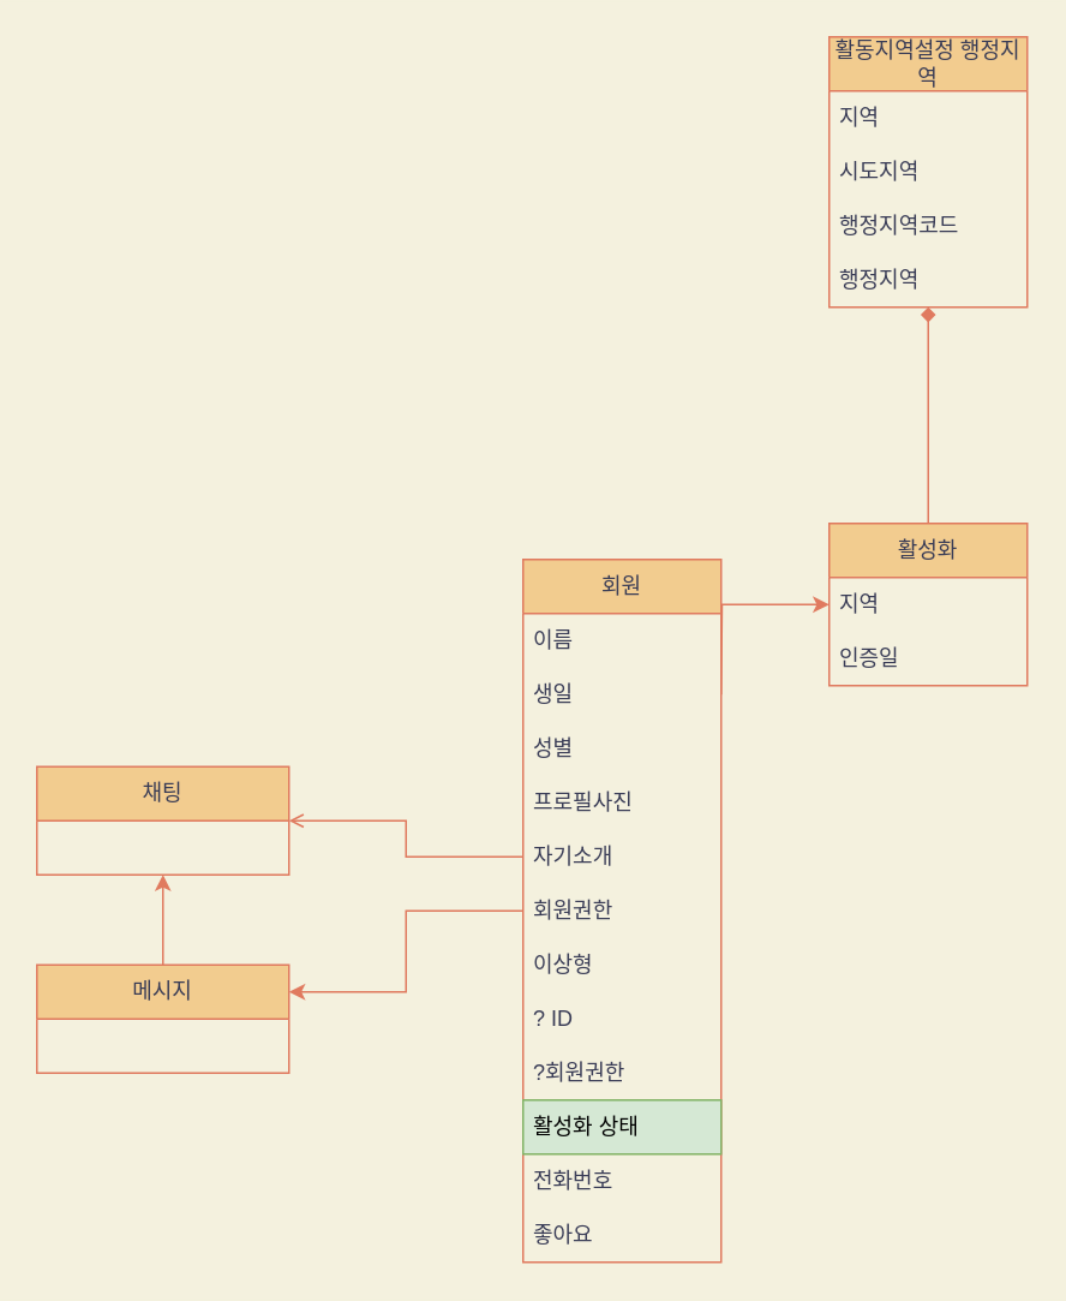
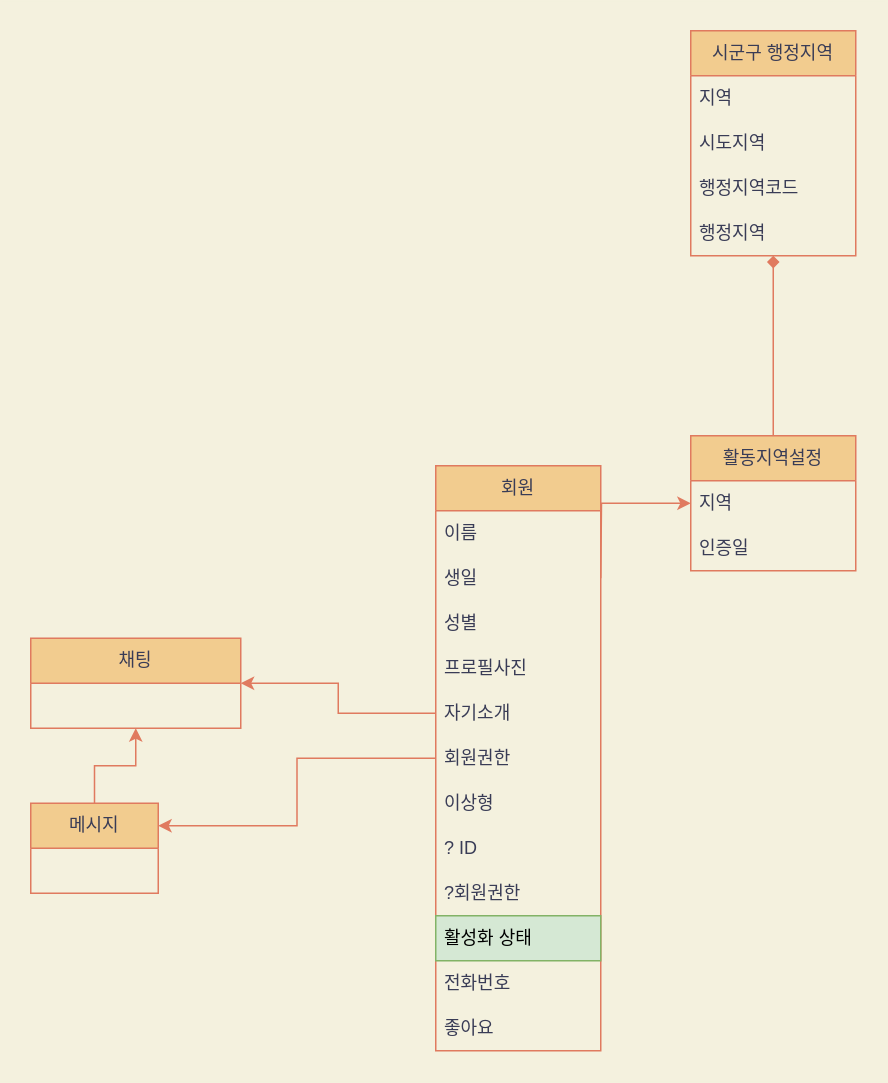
- <mxCell id="25" value="활동지역설정 행정지역" style="swimlane;fontStyle=0;childLayout=stackLayout;horizontal=1;startSize=30;horizontalStack=0;resizeParent=1;resizeParentMax=0;resizeLast=0;collapsible=1;marginBottom=0;whiteSpace=wrap;html=1;fillColor=#F2CC8F;strokeColor=#E07A5F;fontColor=#393C56;rounded=0;" vertex="1" parent="1"><mxGeometry x="460" y="20" width="110" height="150" as="geometry" /></mxCell>
+ <mxCell id="25" value="시군구 행정지역" style="swimlane;fontStyle=0;childLayout=stackLayout;horizontal=1;startSize=30;horizontalStack=0;resizeParent=1;resizeParentMax=0;resizeLast=0;collapsible=1;marginBottom=0;whiteSpace=wrap;html=1;fillColor=#F2CC8F;strokeColor=#E07A5F;fontColor=#393C56;rounded=0;" vertex="1" parent="1"><mxGeometry x="460" y="20" width="110" height="150" as="geometry" /></mxCell>
- <mxCell id="22" value="활성화" style="swimlane;fontStyle=0;childLayout=stackLayout;horizontal=1;startSize=30;horizontalStack=0;resizeParent=1;resizeParentMax=0;resizeLast=0;collapsible=1;marginBottom=0;whiteSpace=wrap;html=1;fillColor=#F2CC8F;strokeColor=#E07A5F;fontColor=#393C56;rounded=0;" vertex="1" parent="1"><mxGeometry x="460" y="290" width="110" height="90" as="geometry" /></mxCell>
+ <mxCell id="22" value="활동지역설정" style="swimlane;fontStyle=0;childLayout=stackLayout;horizontal=1;startSize=30;horizontalStack=0;resizeParent=1;resizeParentMax=0;resizeLast=0;collapsible=1;marginBottom=0;whiteSpace=wrap;html=1;fillColor=#F2CC8F;strokeColor=#E07A5F;fontColor=#393C56;rounded=0;" vertex="1" parent="1"><mxGeometry x="460" y="290" width="110" height="90" as="geometry" /></mxCell>
- <mxCell id="18" style="edgeStyle=orthogonalEdgeStyle;rounded=0;orthogonalLoop=1;jettySize=auto;html=1;exitX=0;exitY=0.5;exitDx=0;exitDy=0;entryX=1;entryY=0.5;entryDx=0;entryDy=0;strokeColor=#E07A5F;fontColor=#393C56;fillColor=#F2CC8F;endArrow=open;" edge="1" parent="1" source="9" target="17"><mxGeometry relative="1" as="geometry" /></mxCell>
+ <mxCell id="18" style="edgeStyle=orthogonalEdgeStyle;rounded=0;orthogonalLoop=1;jettySize=auto;html=1;exitX=0;exitY=0.5;exitDx=0;exitDy=0;entryX=1;entryY=0.5;entryDx=0;entryDy=0;strokeColor=#E07A5F;fontColor=#393C56;fillColor=#F2CC8F;" edge="1" parent="1" source="9" target="17"><mxGeometry relative="1" as="geometry" /></mxCell>
- <mxCell id="20" value="메시지" style="swimlane;fontStyle=0;childLayout=stackLayout;horizontal=1;startSize=30;horizontalStack=0;resizeParent=1;resizeParentMax=0;resizeLast=0;collapsible=1;marginBottom=0;whiteSpace=wrap;html=1;fillColor=#F2CC8F;strokeColor=#E07A5F;fontColor=#393C56;" vertex="1" parent="1"><mxGeometry x="20" y="535" width="140" height="60" as="geometry" /></mxCell>
+ <mxCell id="20" value="메시지" style="swimlane;fontStyle=0;childLayout=stackLayout;horizontal=1;startSize=30;horizontalStack=0;resizeParent=1;resizeParentMax=0;resizeLast=0;collapsible=1;marginBottom=0;whiteSpace=wrap;html=1;fillColor=#F2CC8F;strokeColor=#E07A5F;fontColor=#393C56;" vertex="1" parent="1"><mxGeometry x="20" y="535" width="85" height="60" as="geometry" /></mxCell>
